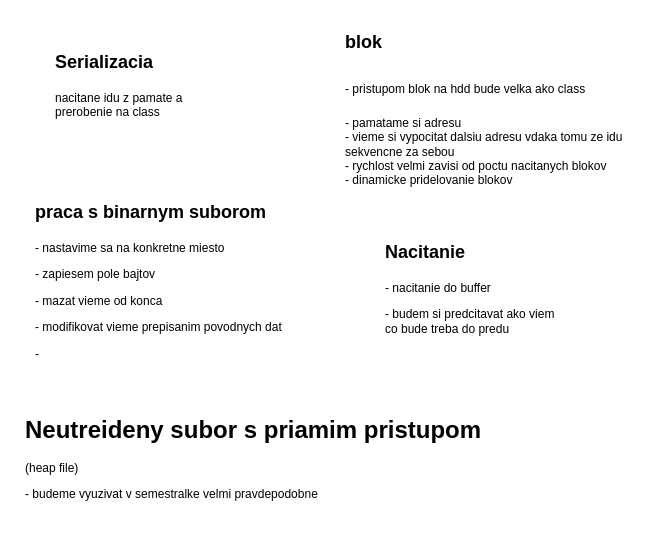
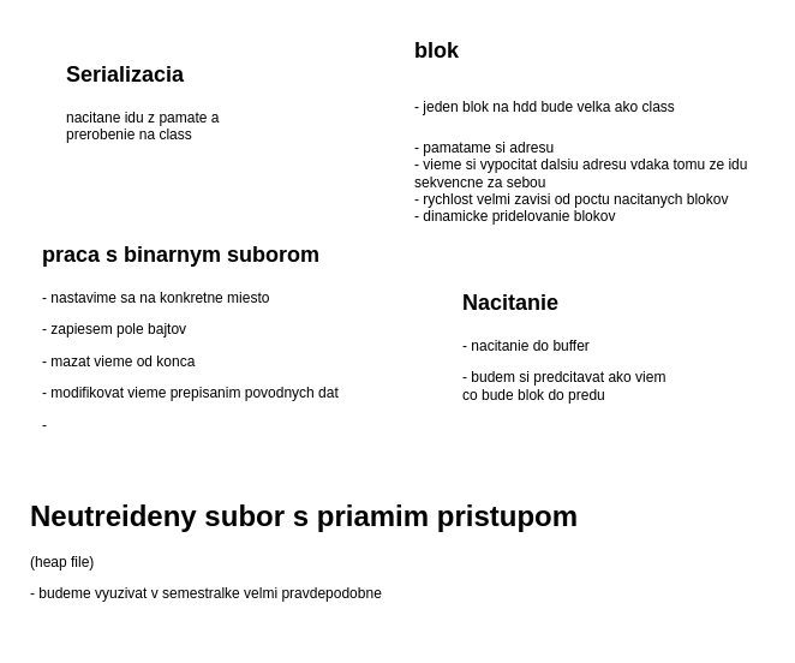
- <mxCell id="3" value="&lt;h1&gt;&lt;span style=&quot;background-color: initial; font-size: 18px;&quot;&gt;blok&lt;/span&gt;&lt;/h1&gt;&lt;h1&gt;&lt;span style=&quot;background-color: initial; font-size: 12px; font-weight: normal;&quot;&gt;- pristupom blok na hdd bude velka ako class&lt;/span&gt;&lt;br&gt;&lt;/h1&gt;&lt;div&gt;- pamatame si adresu&lt;/div&gt;&lt;div&gt;- vieme si vypocitat dalsiu adresu vdaka tomu ze idu sekvencne za sebou&lt;/div&gt;&lt;div&gt;- rychlost velmi zavisi od poctu nacitanych blokov&lt;/div&gt;&lt;div&gt;- dinamicke pridelovanie blokov&lt;/div&gt;" style="text;html=1;strokeColor=none;fillColor=none;spacing=5;spacingTop=-20;whiteSpace=wrap;overflow=hidden;rounded=0;" vertex="1" parent="1"><mxGeometry x="340" y="20" width="300" height="220" as="geometry" /></mxCell>
+ <mxCell id="3" value="&lt;h1&gt;&lt;span style=&quot;background-color: initial; font-size: 18px;&quot;&gt;blok&lt;/span&gt;&lt;/h1&gt;&lt;h1&gt;&lt;span style=&quot;background-color: initial; font-size: 12px; font-weight: normal;&quot;&gt;- jeden blok na hdd bude velka ako class&lt;/span&gt;&lt;br&gt;&lt;/h1&gt;&lt;div&gt;- pamatame si adresu&lt;/div&gt;&lt;div&gt;- vieme si vypocitat dalsiu adresu vdaka tomu ze idu sekvencne za sebou&lt;/div&gt;&lt;div&gt;- rychlost velmi zavisi od poctu nacitanych blokov&lt;/div&gt;&lt;div&gt;- dinamicke pridelovanie blokov&lt;/div&gt;" style="text;html=1;strokeColor=none;fillColor=none;spacing=5;spacingTop=-20;whiteSpace=wrap;overflow=hidden;rounded=0;" vertex="1" parent="1"><mxGeometry x="340" y="20" width="300" height="220" as="geometry" /></mxCell>
- <mxCell id="5" value="&lt;h1&gt;&lt;font style=&quot;font-size: 18px;&quot;&gt;Nacitanie&lt;/font&gt;&lt;/h1&gt;&lt;p&gt;&lt;span style=&quot;background-color: initial;&quot;&gt;- nacitanie do buffer&lt;/span&gt;&lt;/p&gt;&lt;p&gt;&lt;span style=&quot;background-color: initial;&quot;&gt;- budem si predcitavat ako viem co bude treba do predu&lt;/span&gt;&lt;br&gt;&lt;/p&gt;" style="text;html=1;strokeColor=none;fillColor=none;spacing=5;spacingTop=-20;whiteSpace=wrap;overflow=hidden;rounded=0;" vertex="1" parent="1"><mxGeometry x="380" y="230" width="190" height="120" as="geometry" /></mxCell>
+ <mxCell id="5" value="&lt;h1&gt;&lt;font style=&quot;font-size: 18px;&quot;&gt;Nacitanie&lt;/font&gt;&lt;/h1&gt;&lt;p&gt;&lt;span style=&quot;background-color: initial;&quot;&gt;- nacitanie do buffer&lt;/span&gt;&lt;/p&gt;&lt;p&gt;&lt;span style=&quot;background-color: initial;&quot;&gt;- budem si predcitavat ako viem co bude blok do predu&lt;/span&gt;&lt;br&gt;&lt;/p&gt;" style="text;html=1;strokeColor=none;fillColor=none;spacing=5;spacingTop=-20;whiteSpace=wrap;overflow=hidden;rounded=0;" vertex="1" parent="1"><mxGeometry x="380" y="230" width="190" height="120" as="geometry" /></mxCell>
